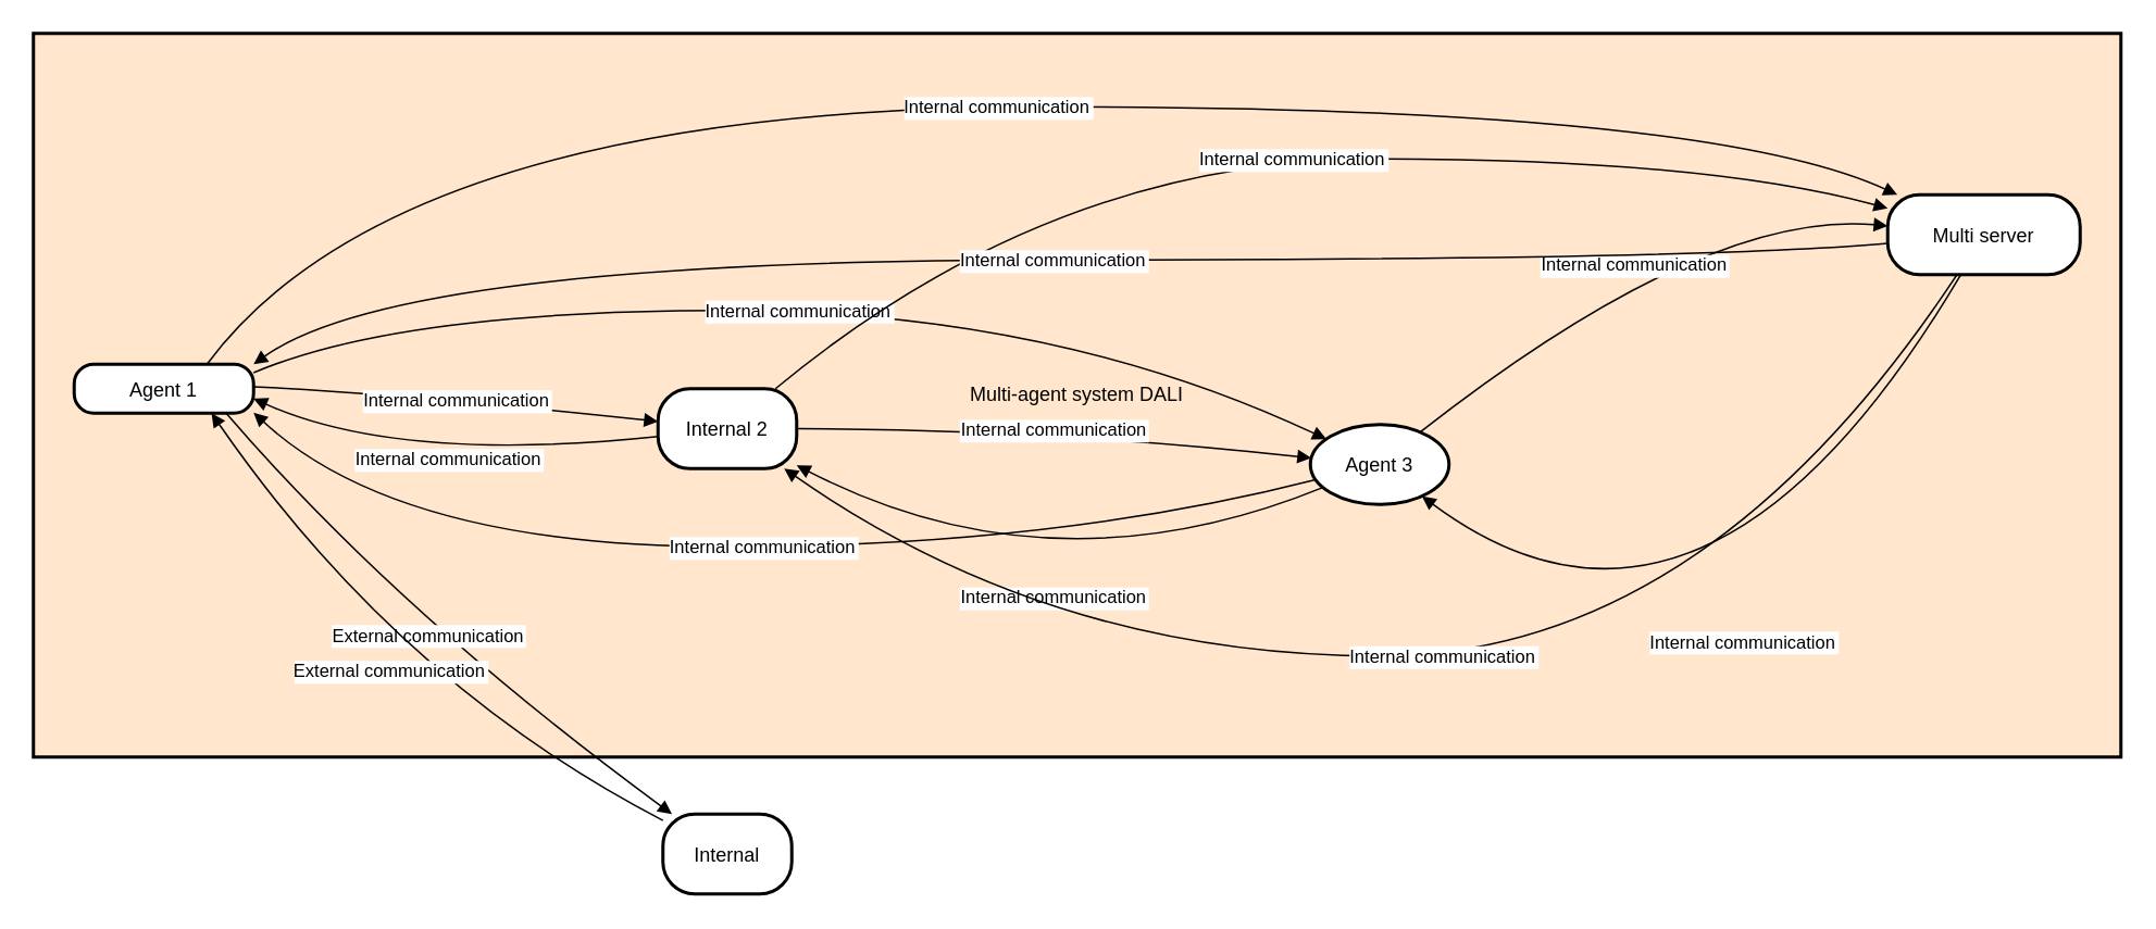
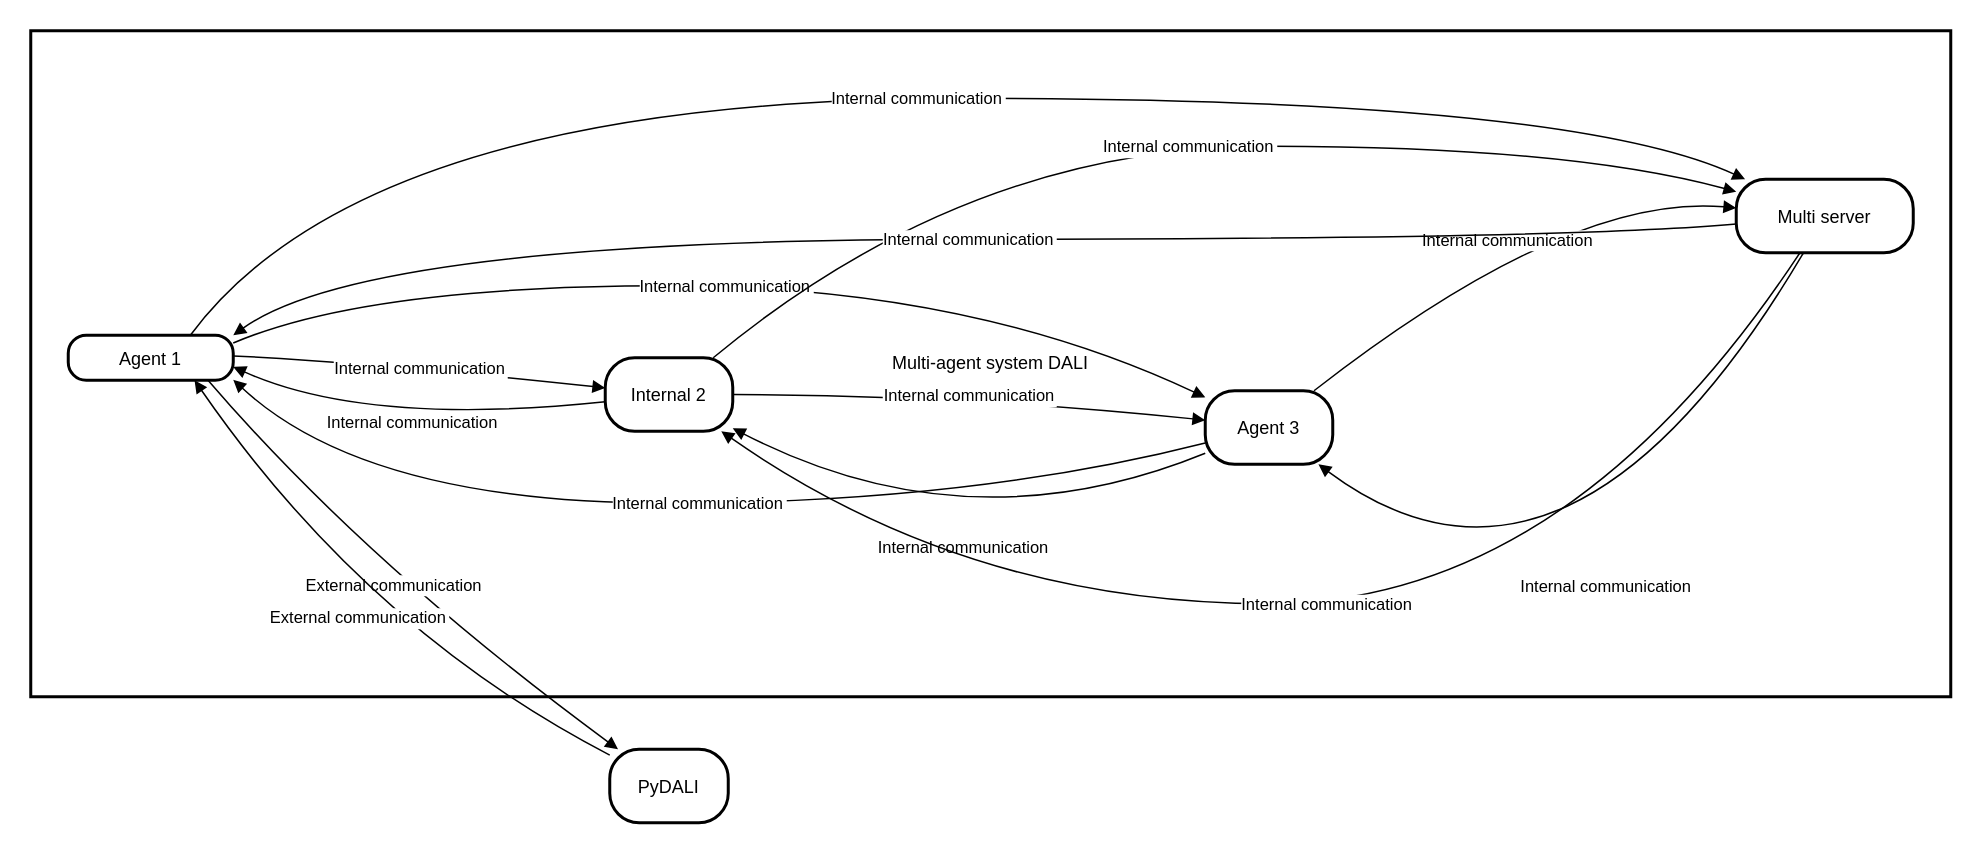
- <mxCell id="2" value="Multi-agent system DALI" style="whiteSpace=wrap;strokeWidth=2;fillColor=#ffe6cc;" vertex="1" parent="1"><mxGeometry x="20" y="20" width="1280" height="444" as="geometry" /></mxCell>
+ <mxCell id="2" value="Multi-agent system DALI" style="whiteSpace=wrap;strokeWidth=2;" vertex="1" parent="1"><mxGeometry x="20" y="20" width="1280" height="444" as="geometry" /></mxCell>
- <mxCell id="5" value="Agent 3" style="ellipse;arcSize=40;strokeWidth=2;" vertex="1" parent="1"><mxGeometry x="803" y="260" width="85" height="49" as="geometry" /></mxCell>
+ <mxCell id="5" value="Agent 3" style="rounded=1;arcSize=40;strokeWidth=2" vertex="1" parent="1"><mxGeometry x="803" y="260" width="85" height="49" as="geometry" /></mxCell>
- <mxCell id="7" value="Internal" style="rounded=1;arcSize=40;strokeWidth=2" vertex="1" parent="1"><mxGeometry x="406" y="499" width="79" height="49" as="geometry" /></mxCell>
+ <mxCell id="7" value="PyDALI" style="rounded=1;arcSize=40;strokeWidth=2" vertex="1" parent="1"><mxGeometry x="406" y="499" width="79" height="49" as="geometry" /></mxCell>
